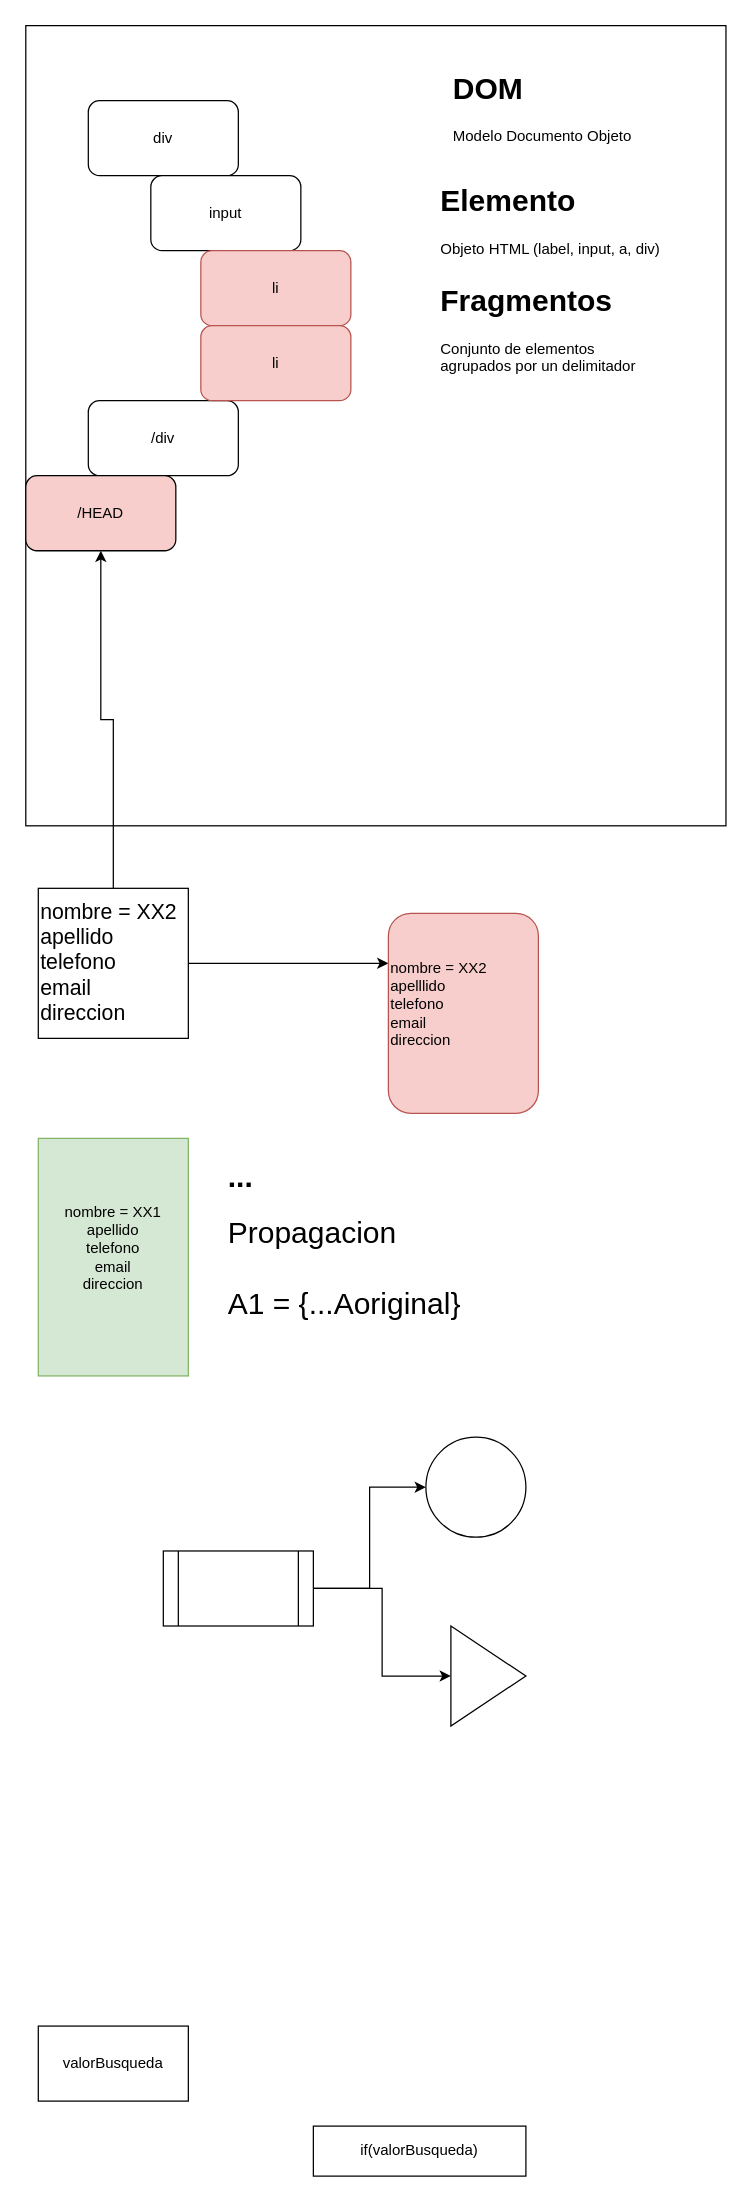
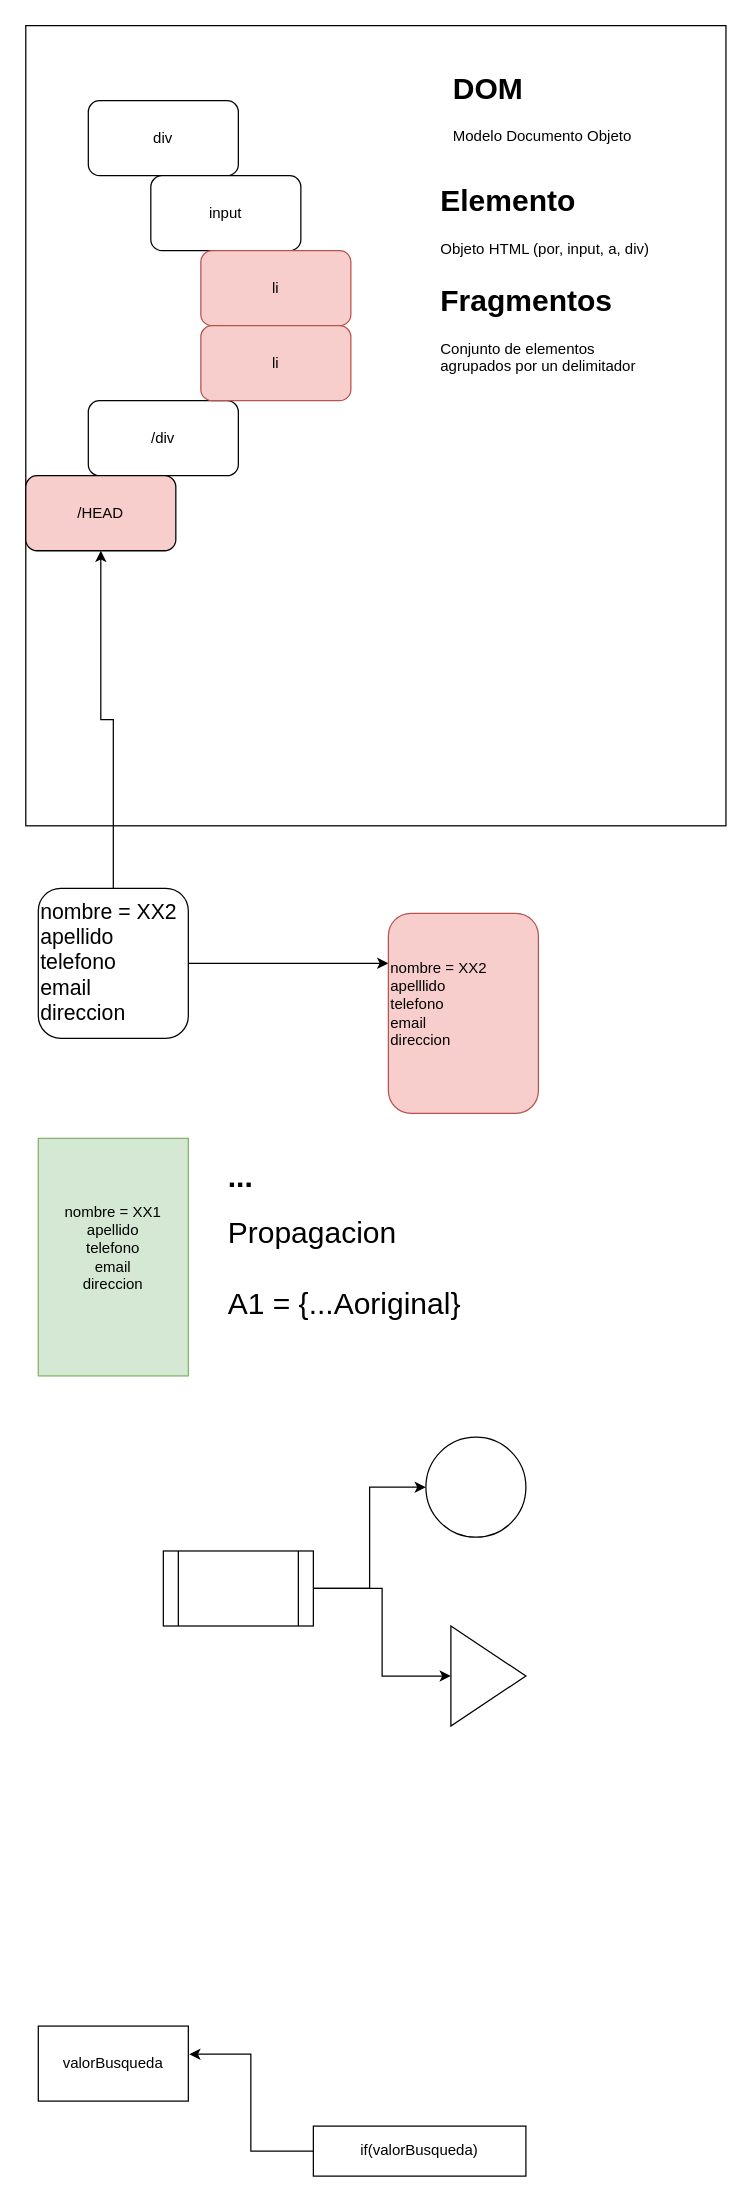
- <mxCell id="9" value="&lt;h1 style=&quot;margin-top: 0px;&quot;&gt;Elemento&lt;/h1&gt;&lt;div&gt;Objeto HTML (label, input, a, div)&lt;/div&gt;" style="text;html=1;whiteSpace=wrap;overflow=hidden;rounded=0;" parent="1" vertex="1"><mxGeometry x="350" y="140" width="190" height="80" as="geometry" /></mxCell>
+ <mxCell id="9" value="&lt;h1 style=&quot;margin-top: 0px;&quot;&gt;Elemento&lt;/h1&gt;&lt;div&gt;Objeto HTML (por, input, a, div)&lt;/div&gt;" style="text;html=1;whiteSpace=wrap;overflow=hidden;rounded=0;" parent="1" vertex="1"><mxGeometry x="350" y="140" width="190" height="80" as="geometry" /></mxCell>
- <mxCell id="13" value="&lt;font style=&quot;font-size: 17px;&quot;&gt;nombre = XX2&lt;/font&gt;&lt;div style=&quot;font-size: 17px;&quot;&gt;&lt;font style=&quot;font-size: 17px;&quot;&gt;apellido&lt;/font&gt;&lt;/div&gt;&lt;div style=&quot;font-size: 17px;&quot;&gt;&lt;font style=&quot;font-size: 17px;&quot;&gt;telefono&lt;/font&gt;&lt;/div&gt;&lt;div style=&quot;font-size: 17px;&quot;&gt;&lt;font style=&quot;font-size: 17px;&quot;&gt;email&lt;/font&gt;&lt;/div&gt;&lt;div style=&quot;font-size: 17px;&quot;&gt;&lt;font style=&quot;font-size: 17px;&quot;&gt;direccion&lt;/font&gt;&lt;/div&gt;" style="whiteSpace=wrap;html=1;align=left;rounded=0;" parent="1" vertex="1"><mxGeometry x="30" y="710" width="120" height="120" as="geometry" /></mxCell>
+ <mxCell id="13" value="&lt;font style=&quot;font-size: 17px;&quot;&gt;nombre = XX2&lt;/font&gt;&lt;div style=&quot;font-size: 17px;&quot;&gt;&lt;font style=&quot;font-size: 17px;&quot;&gt;apellido&lt;/font&gt;&lt;/div&gt;&lt;div style=&quot;font-size: 17px;&quot;&gt;&lt;font style=&quot;font-size: 17px;&quot;&gt;telefono&lt;/font&gt;&lt;/div&gt;&lt;div style=&quot;font-size: 17px;&quot;&gt;&lt;font style=&quot;font-size: 17px;&quot;&gt;email&lt;/font&gt;&lt;/div&gt;&lt;div style=&quot;font-size: 17px;&quot;&gt;&lt;font style=&quot;font-size: 17px;&quot;&gt;direccion&lt;/font&gt;&lt;/div&gt;" style="rounded=1;whiteSpace=wrap;html=1;align=left;" parent="1" vertex="1"><mxGeometry x="30" y="710" width="120" height="120" as="geometry" /></mxCell>
+ <mxCell id="24" style="edgeStyle=orthogonalEdgeStyle;rounded=0;orthogonalLoop=1;jettySize=auto;html=1;entryX=1.006;entryY=0.375;entryDx=0;entryDy=0;entryPerimeter=0;" parent="1" source="23" target="22" edge="1"><mxGeometry relative="1" as="geometry" /></mxCell>
